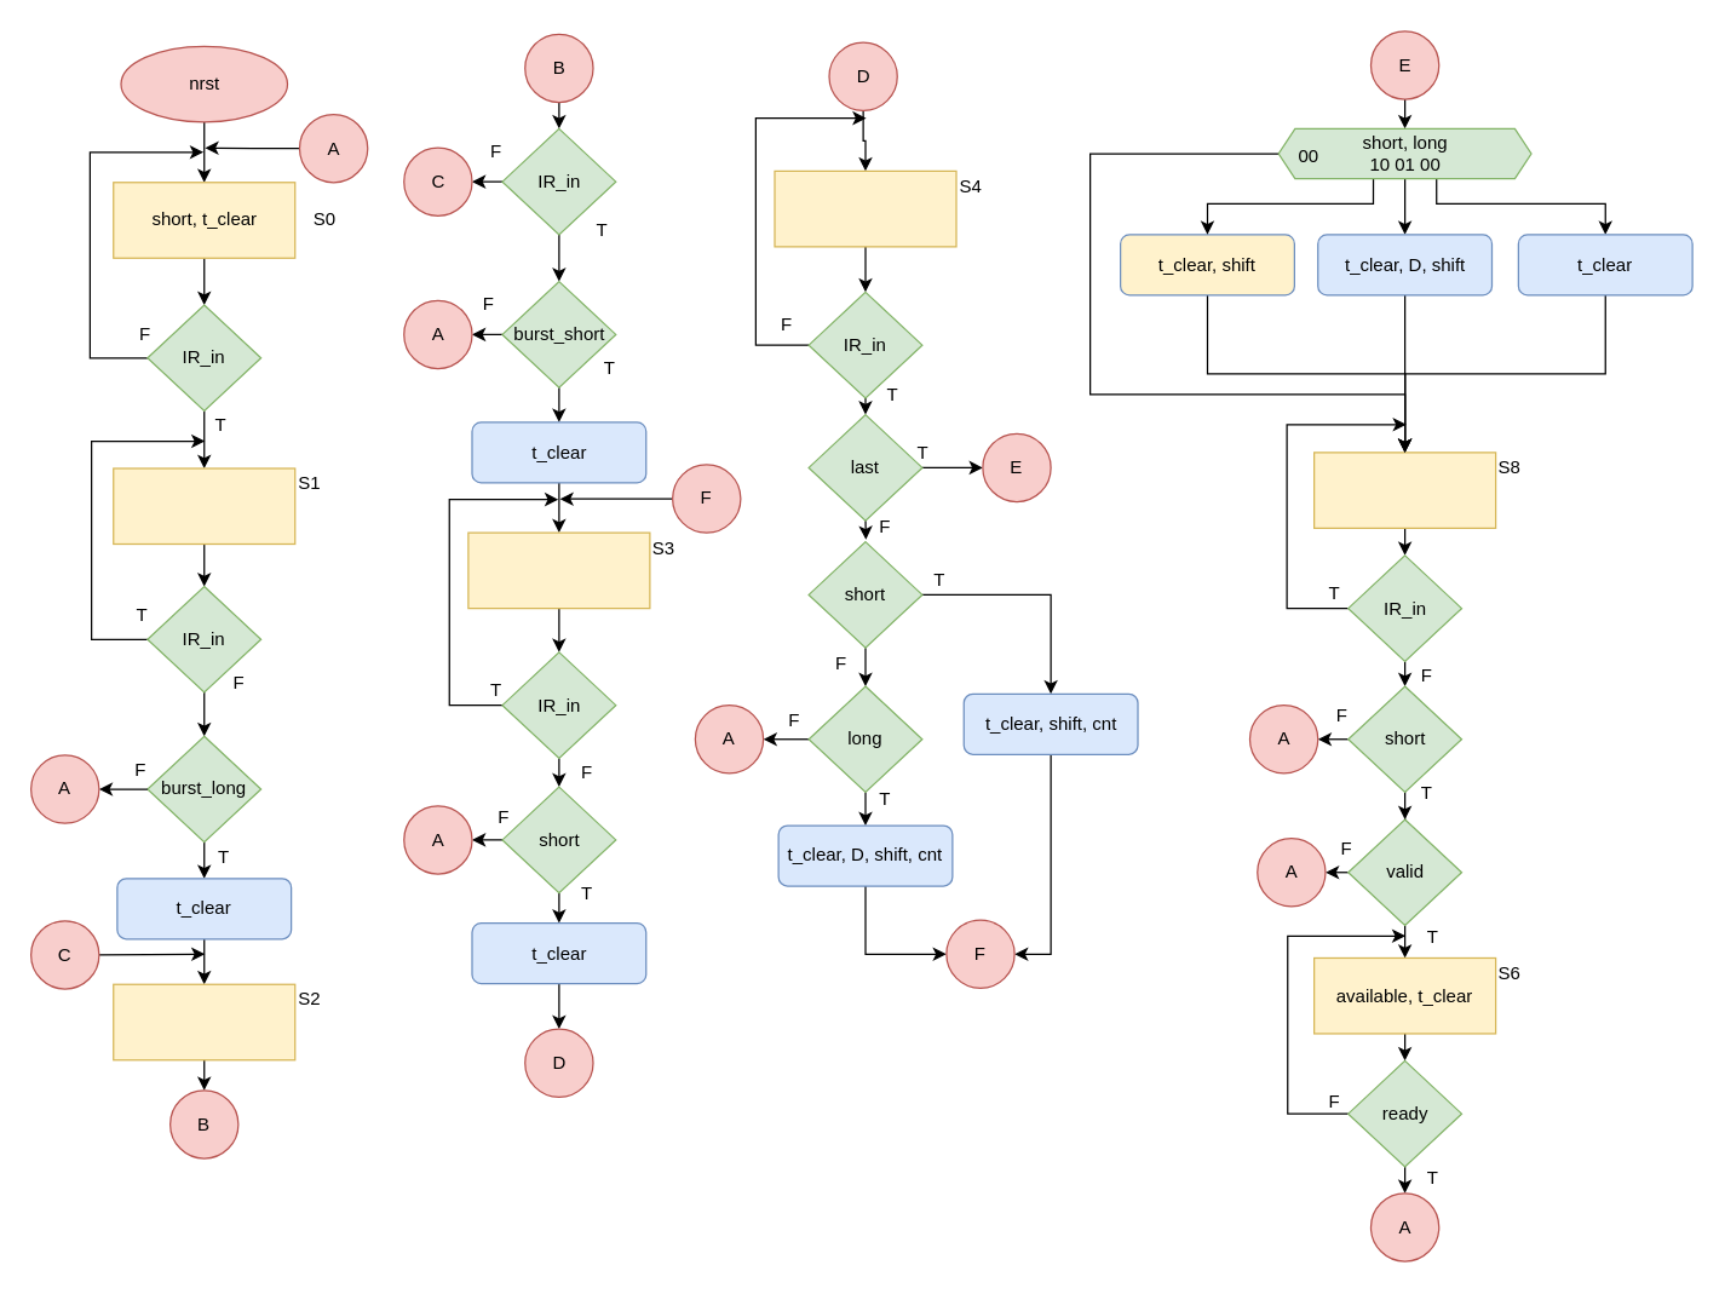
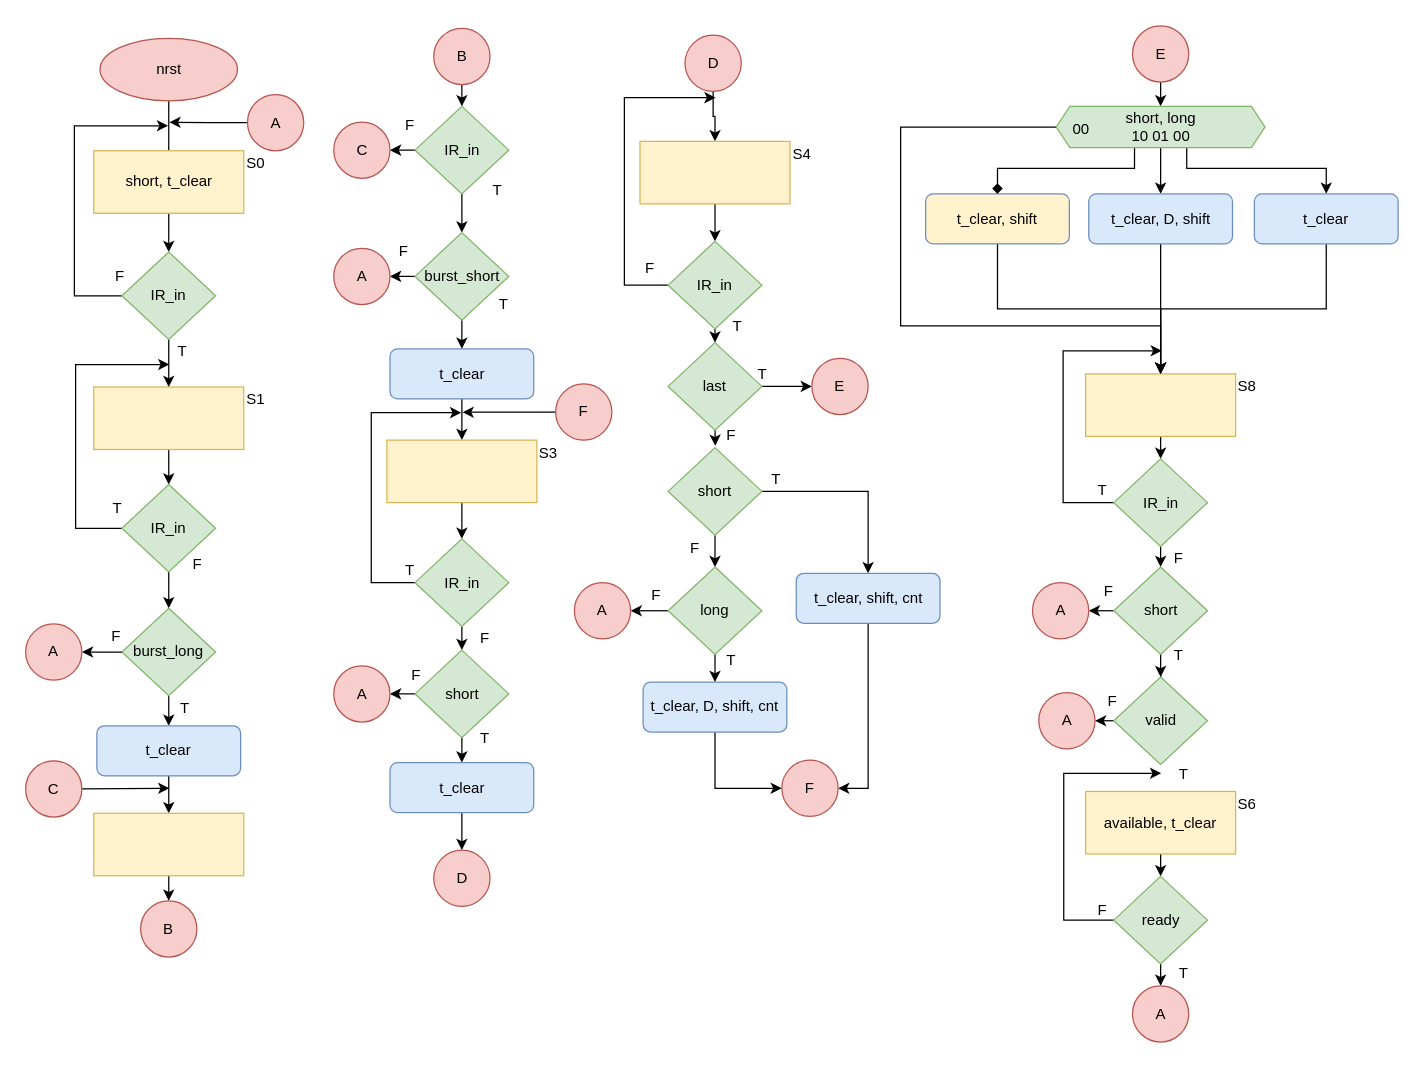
- <mxCell id="2" style="edgeStyle=orthogonalEdgeStyle;rounded=0;orthogonalLoop=1;jettySize=auto;html=1;exitX=0.5;exitY=1;exitDx=0;exitDy=0;entryX=0.5;entryY=0;entryDx=0;entryDy=0;" parent="1" source="3" target="5" edge="1"><mxGeometry relative="1" as="geometry" /></mxCell>
+ <mxCell id="2" style="edgeStyle=orthogonalEdgeStyle;rounded=0;orthogonalLoop=1;jettySize=auto;html=1;exitX=0.5;exitY=1;exitDx=0;exitDy=0;entryX=0.5;entryY=0;entryDx=0;entryDy=0;endArrow=none;" parent="1" source="3" target="5" edge="1"><mxGeometry relative="1" as="geometry" /></mxCell>
- <mxCell id="6" value="S0" style="text;html=1;resizable=0;points=[];autosize=1;align=left;verticalAlign=top;spacingTop=-4;" parent="1" vertex="1"><mxGeometry x="204.5" y="135" width="30" height="20" as="geometry" /></mxCell>
+ <mxCell id="6" value="S0" style="text;html=1;resizable=0;points=[];autosize=1;align=left;verticalAlign=top;spacingTop=-4;" parent="1" vertex="1"><mxGeometry x="194.5" y="120" width="30" height="20" as="geometry" /></mxCell>
- <mxCell id="136" style="edgeStyle=orthogonalEdgeStyle;rounded=0;orthogonalLoop=1;jettySize=auto;html=1;exitX=0.375;exitY=1;exitDx=0;exitDy=0;entryX=0.5;entryY=0;entryDx=0;entryDy=0;" edge="1" parent="1" source="140" target="135"><mxGeometry relative="1" as="geometry"><Array as="points"><mxPoint x="907" y="134" /><mxPoint x="798" y="134" /></Array></mxGeometry></mxCell>
+ <mxCell id="136" style="edgeStyle=orthogonalEdgeStyle;rounded=0;orthogonalLoop=1;jettySize=auto;html=1;exitX=0.375;exitY=1;exitDx=0;exitDy=0;entryX=0.5;entryY=0;entryDx=0;entryDy=0;endArrow=diamond;" edge="1" parent="1" source="140" target="135"><mxGeometry relative="1" as="geometry"><Array as="points"><mxPoint x="907" y="134" /><mxPoint x="798" y="134" /></Array></mxGeometry></mxCell>
- <mxCell id="116" style="edgeStyle=orthogonalEdgeStyle;rounded=0;orthogonalLoop=1;jettySize=auto;html=1;exitX=0.5;exitY=1;exitDx=0;exitDy=0;entryX=0.5;entryY=0;entryDx=0;entryDy=0;" parent="1" source="117" target="124" edge="1"><mxGeometry relative="1" as="geometry" /></mxCell>
- <mxCell id="32" value="S2" style="text;html=1;resizable=0;points=[];autosize=1;align=left;verticalAlign=top;spacingTop=-4;" parent="1" vertex="1"><mxGeometry x="194.5" y="650" width="30" height="20" as="geometry" /></mxCell>
